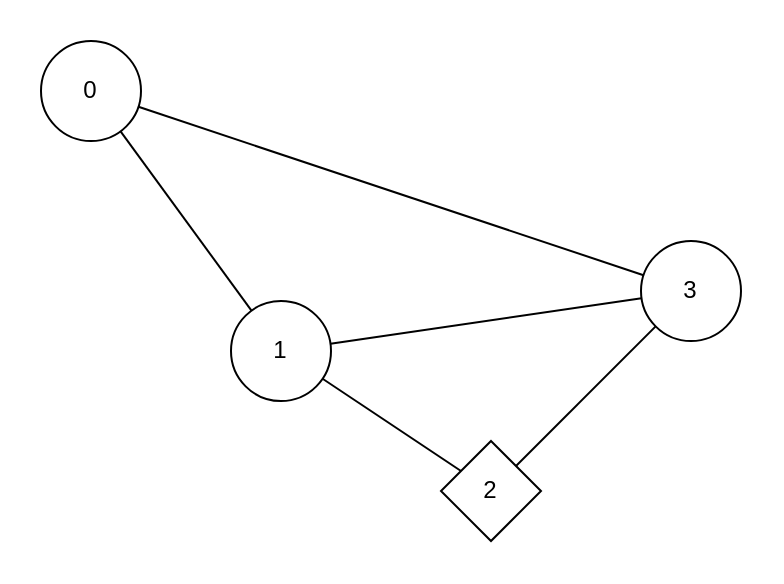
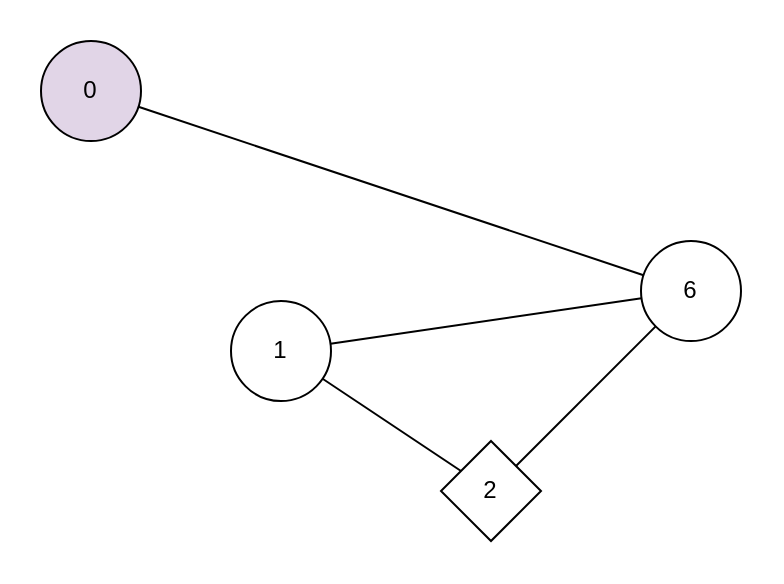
- <mxCell id="3" value="0" style="ellipse;whiteSpace=wrap;html=1;" vertex="1" parent="1"><mxGeometry width="50" height="50" as="geometry" x="20" y="20" /></mxCell>
+ <mxCell id="3" value="0" style="ellipse;whiteSpace=wrap;html=1;fillColor=#e1d5e7;" vertex="1" parent="1"><mxGeometry width="50" height="50" as="geometry" x="20" y="20" /></mxCell>
- <mxCell id="2" value="" style="edgeStyle=none;html=1;endArrow=none;endFill=0;" edge="1" parent="1" source="3" target="6"><mxGeometry relative="1" as="geometry" /></mxCell>
- <mxCell id="10" value="3" style="ellipse;whiteSpace=wrap;html=1;" vertex="1" parent="1"><mxGeometry x="320" y="120" width="50" height="50" as="geometry" /></mxCell>
+ <mxCell id="10" value="6" style="ellipse;whiteSpace=wrap;html=1;" vertex="1" parent="1"><mxGeometry x="320" y="120" width="50" height="50" as="geometry" /></mxCell>
